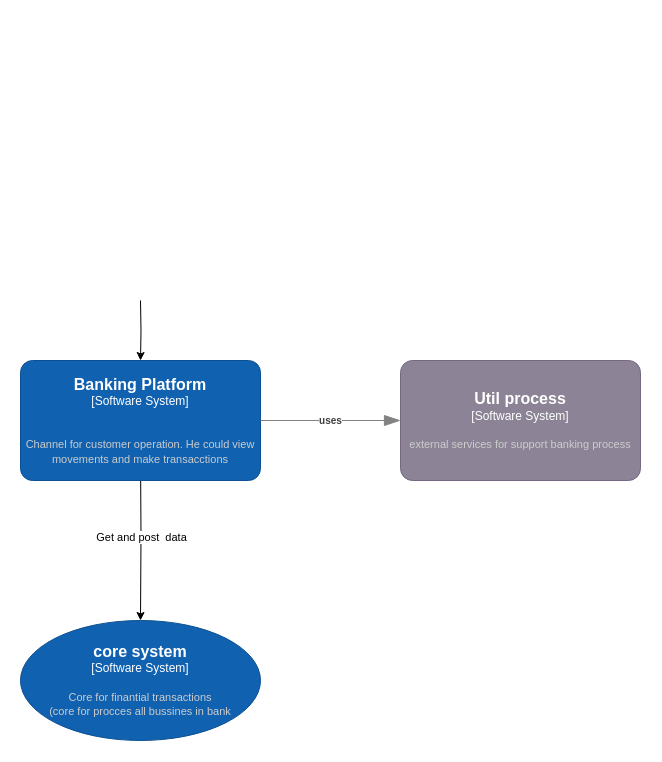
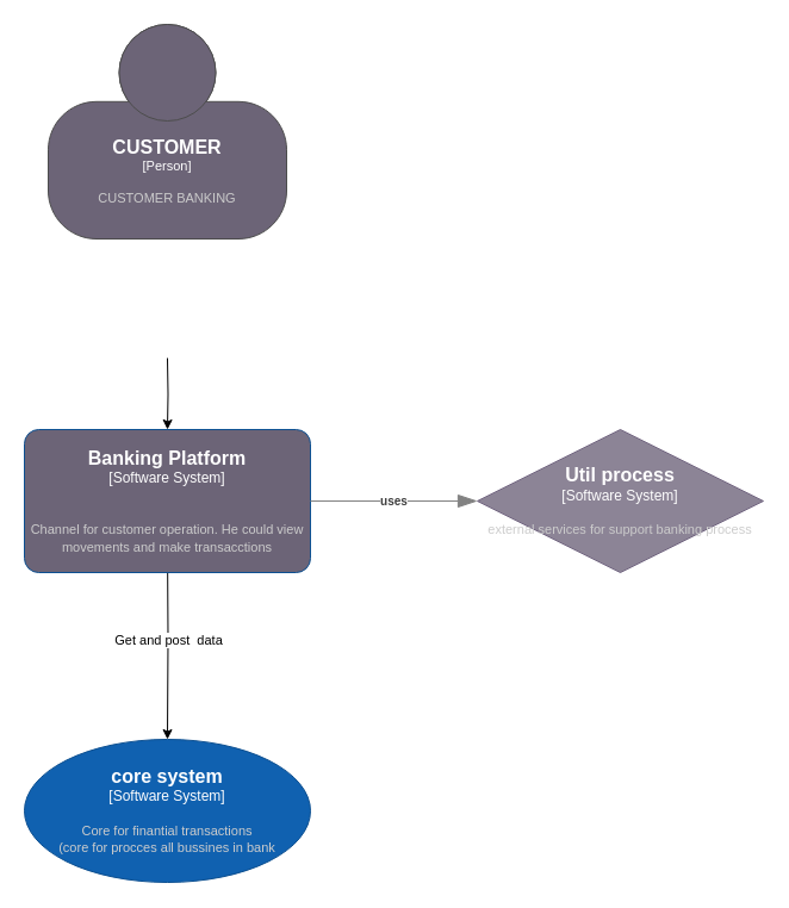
+ <mxCell id="5" value="&lt;font style=&quot;font-size: 16px&quot;&gt;&lt;b&gt;CUSTOMER&lt;/b&gt;&lt;/font&gt;&lt;div&gt;[Person]&lt;/div&gt;&lt;br&gt;&lt;div&gt;&lt;font style=&quot;font-size: 11px&quot;&gt;&lt;font color=&quot;#cccccc&quot;&gt;CUSTOMER BANKING&lt;/font&gt;&lt;/div&gt;" style="html=1;fontSize=11;dashed=0;whiteSpace=wrap;fillColor=#6C6477;strokeColor=#4D4D4D;fontColor=#ffffff;shape=mxgraph.c4.person2;align=center;metaEdit=1;points=[[0.5,0,0],[1,0.5,0],[1,0.75,0],[0.75,1,0],[0.5,1,0],[0.25,1,0],[0,0.75,0],[0,0.5,0]];resizable=0;" vertex="1" parent="1"><mxGeometry x="40" y="20" width="200" height="180" as="geometry" /></mxCell>
- <mxCell id="6" value="&lt;font style=&quot;font-size: 16px&quot;&gt;&lt;b&gt;Banking Platform&lt;/b&gt;&lt;/font&gt;&lt;div&gt;[Software System]&lt;/div&gt;&lt;br&gt;&lt;div&gt;&lt;font style=&quot;font-size: 11px&quot;&gt;&lt;font color=&quot;#cccccc&quot;&gt;&#10;Channel for customer operation. He could view movements and make transacctions&lt;/font&gt;&lt;/div&gt;" style="rounded=1;whiteSpace=wrap;html=1;labelBackgroundColor=none;fillColor=#1061B0;fontColor=#ffffff;align=center;arcSize=10;strokeColor=#0D5091;metaEdit=1;resizable=0;points=[[0.25,0,0],[0.5,0,0],[0.75,0,0],[1,0.25,0],[1,0.5,0],[1,0.75,0],[0.75,1,0],[0.5,1,0],[0.25,1,0],[0,0.75,0],[0,0.5,0],[0,0.25,0]];" vertex="1" parent="1"><mxGeometry x="20" y="360" width="240" height="120" as="geometry" /></mxCell>
+ <mxCell id="6" value="&lt;font style=&quot;font-size: 16px&quot;&gt;&lt;b&gt;Banking Platform&lt;/b&gt;&lt;/font&gt;&lt;div&gt;[Software System]&lt;/div&gt;&lt;br&gt;&lt;div&gt;&lt;font style=&quot;font-size: 11px&quot;&gt;&lt;font color=&quot;#cccccc&quot;&gt;&#10;Channel for customer operation. He could view movements and make transacctions&lt;/font&gt;&lt;/div&gt;" style="rounded=1;whiteSpace=wrap;html=1;labelBackgroundColor=none;fillColor=#6c6477;fontColor=#ffffff;align=center;arcSize=10;strokeColor=#0D5091;metaEdit=1;resizable=0;points=[[0.25,0,0],[0.5,0,0],[0.75,0,0],[1,0.25,0],[1,0.5,0],[1,0.75,0],[0.75,1,0],[0.5,1,0],[0.25,1,0],[0,0.75,0],[0,0.5,0],[0,0.25,0]];" vertex="1" parent="1"><mxGeometry x="20" y="360" width="240" height="120" as="geometry" /></mxCell>
- <mxCell id="7" value="&lt;font style=&quot;font-size: 16px&quot;&gt;&lt;b&gt;Util process&lt;/b&gt;&lt;/font&gt;&lt;div&gt;[Software System]&lt;/div&gt;&lt;br&gt;&lt;div&gt;&lt;font style=&quot;font-size: 11px&quot;&gt;&lt;font color=&quot;#cccccc&quot;&gt;external services for support banking process&lt;/font&gt;&lt;/div&gt;" style="rounded=1;whiteSpace=wrap;html=1;labelBackgroundColor=none;fillColor=#8C8496;fontColor=#ffffff;align=center;arcSize=10;strokeColor=#736782;metaEdit=1;resizable=0;points=[[0.25,0,0],[0.5,0,0],[0.75,0,0],[1,0.25,0],[1,0.5,0],[1,0.75,0],[0.75,1,0],[0.5,1,0],[0.25,1,0],[0,0.75,0],[0,0.5,0],[0,0.25,0]];" vertex="1" parent="1"><mxGeometry x="400" y="360" width="240" height="120" as="geometry" /></mxCell>
+ <mxCell id="7" value="&lt;font style=&quot;font-size: 16px&quot;&gt;&lt;b&gt;Util process&lt;/b&gt;&lt;/font&gt;&lt;div&gt;[Software System]&lt;/div&gt;&lt;br&gt;&lt;div&gt;&lt;font style=&quot;font-size: 11px&quot;&gt;&lt;font color=&quot;#cccccc&quot;&gt;external services for support banking process&lt;/font&gt;&lt;/div&gt;" style="rhombus;whiteSpace=wrap;html=1;labelBackgroundColor=none;fillColor=#8C8496;fontColor=#ffffff;align=center;arcSize=10;strokeColor=#736782;metaEdit=1;resizable=0;points=[[0.25,0,0],[0.5,0,0],[0.75,0,0],[1,0.25,0],[1,0.5,0],[1,0.75,0],[0.75,1,0],[0.5,1,0],[0.25,1,0],[0,0.75,0],[0,0.5,0],[0,0.25,0]];" vertex="1" parent="1"><mxGeometry x="400" y="360" width="240" height="120" as="geometry" /></mxCell>
